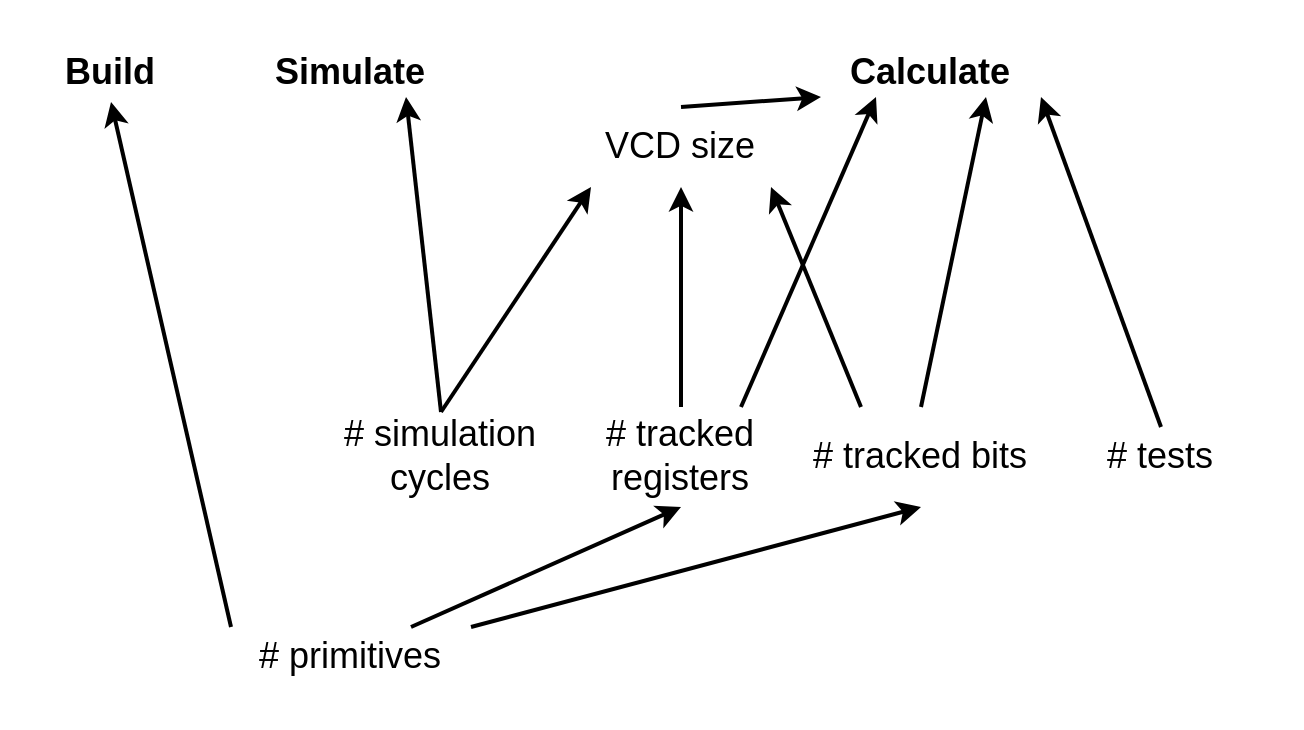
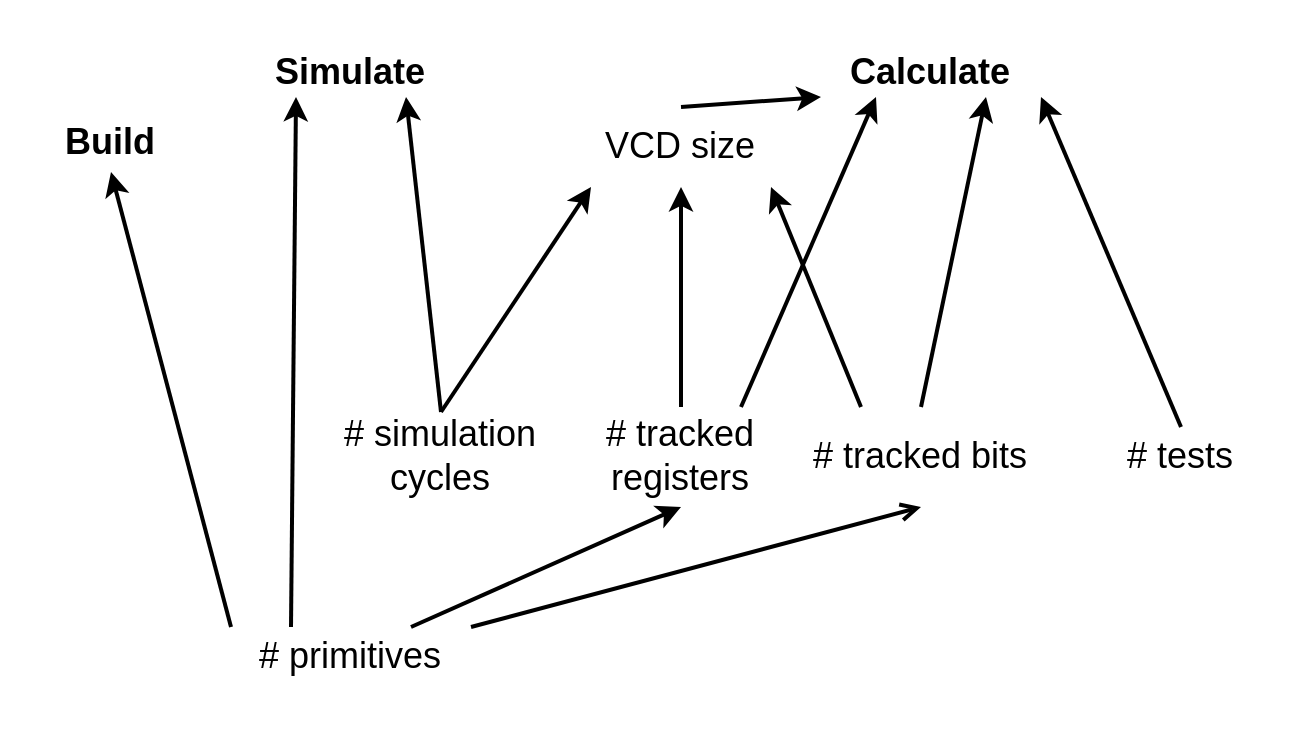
- <mxCell id="20" value="&lt;div&gt;&lt;b&gt;&lt;font style=&quot;font-size: 18px&quot;&gt;Build&lt;br&gt;&lt;/font&gt;&lt;/b&gt;&lt;/div&gt;" style="text;html=1;strokeColor=none;fillColor=none;align=center;verticalAlign=middle;whiteSpace=wrap;rounded=0;" parent="1" vertex="1"><mxGeometry x="20" y="20.5" width="70" height="30" as="geometry" /></mxCell>
+ <mxCell id="20" value="&lt;div&gt;&lt;b&gt;&lt;font style=&quot;font-size: 18px&quot;&gt;Build&lt;br&gt;&lt;/font&gt;&lt;/b&gt;&lt;/div&gt;" style="text;html=1;strokeColor=none;fillColor=none;align=center;verticalAlign=middle;whiteSpace=wrap;rounded=0;" parent="1" vertex="1"><mxGeometry x="20" y="55.5" width="70" height="30" as="geometry" /></mxCell>
+ <mxCell id="9" style="edgeStyle=none;rounded=0;orthogonalLoop=1;jettySize=auto;html=1;exitX=0.25;exitY=0;exitDx=0;exitDy=0;entryX=0.25;entryY=1;entryDx=0;entryDy=0;strokeWidth=2;" parent="1" source="13" target="21" edge="1"><mxGeometry relative="1" as="geometry" /></mxCell>
- <mxCell id="3" value="&lt;font style=&quot;font-size: 18px&quot;&gt;# tests&lt;/font&gt;" style="text;html=1;strokeColor=none;fillColor=none;align=center;verticalAlign=middle;whiteSpace=wrap;rounded=0;" parent="1" vertex="1"><mxGeometry x="540" y="213" width="80" height="30" as="geometry" /></mxCell>
+ <mxCell id="3" value="&lt;font style=&quot;font-size: 18px&quot;&gt;# tests&lt;/font&gt;" style="text;html=1;strokeColor=none;fillColor=none;align=center;verticalAlign=middle;whiteSpace=wrap;rounded=0;" parent="1" vertex="1"><mxGeometry x="550" y="213" width="80" height="30" as="geometry" /></mxCell>
- <mxCell id="12" style="edgeStyle=none;rounded=0;orthogonalLoop=1;jettySize=auto;html=1;exitX=1;exitY=0;exitDx=0;exitDy=0;entryX=0.5;entryY=1;entryDx=0;entryDy=0;strokeWidth=2;" parent="1" source="13" target="19" edge="1"><mxGeometry relative="1" as="geometry" /></mxCell>
+ <mxCell id="12" style="edgeStyle=none;rounded=0;orthogonalLoop=1;jettySize=auto;html=1;exitX=1;exitY=0;exitDx=0;exitDy=0;entryX=0.5;entryY=1;entryDx=0;entryDy=0;strokeWidth=2;endArrow=open;" parent="1" source="13" target="19" edge="1"><mxGeometry relative="1" as="geometry" /></mxCell>
